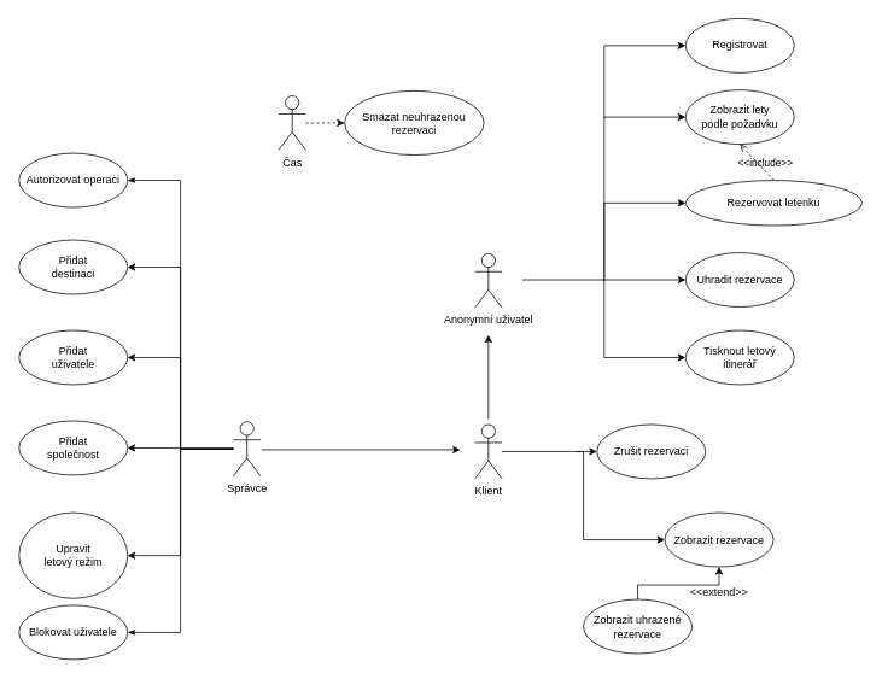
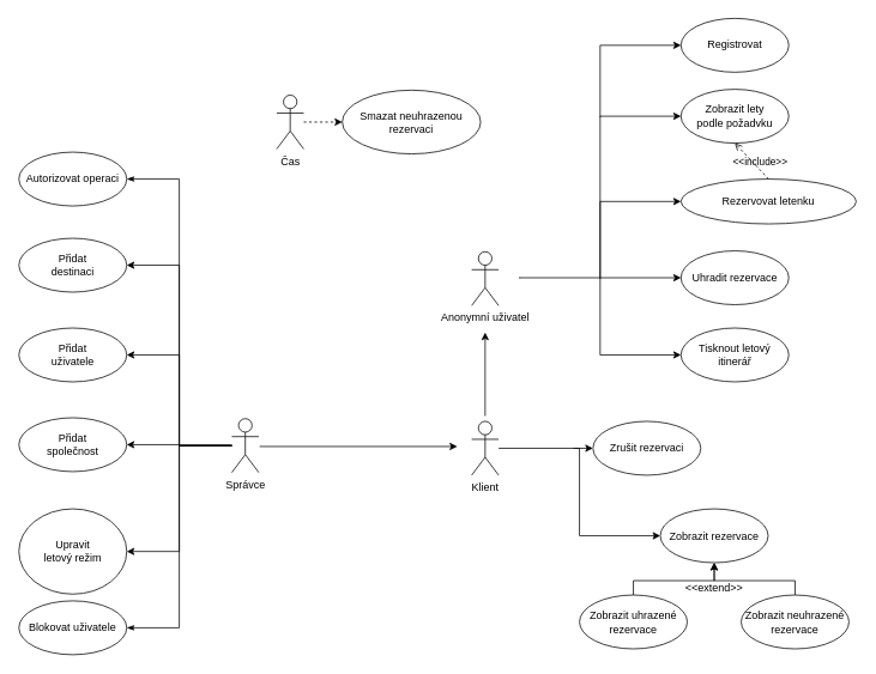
+ <mxCell id="17" style="edgeStyle=orthogonalEdgeStyle;rounded=0;orthogonalLoop=1;jettySize=auto;html=1;entryX=0.5;entryY=1;entryDx=0;entryDy=0;" parent="1" source="18" target="21" edge="1"><mxGeometry relative="1" as="geometry"><mxPoint x="794" y="622.5" as="targetPoint" /><Array as="points"><mxPoint x="884" y="646.5" /><mxPoint x="794" y="646.5" /></Array></mxGeometry></mxCell>
+ <mxCell id="18" value="Zobrazit neuhrazené&lt;br&gt;rezervace" style="ellipse;whiteSpace=wrap;html=1;verticalAlign=middle;" parent="1" vertex="1"><mxGeometry x="824" y="662.5" width="120" height="60" as="geometry" /></mxCell>
